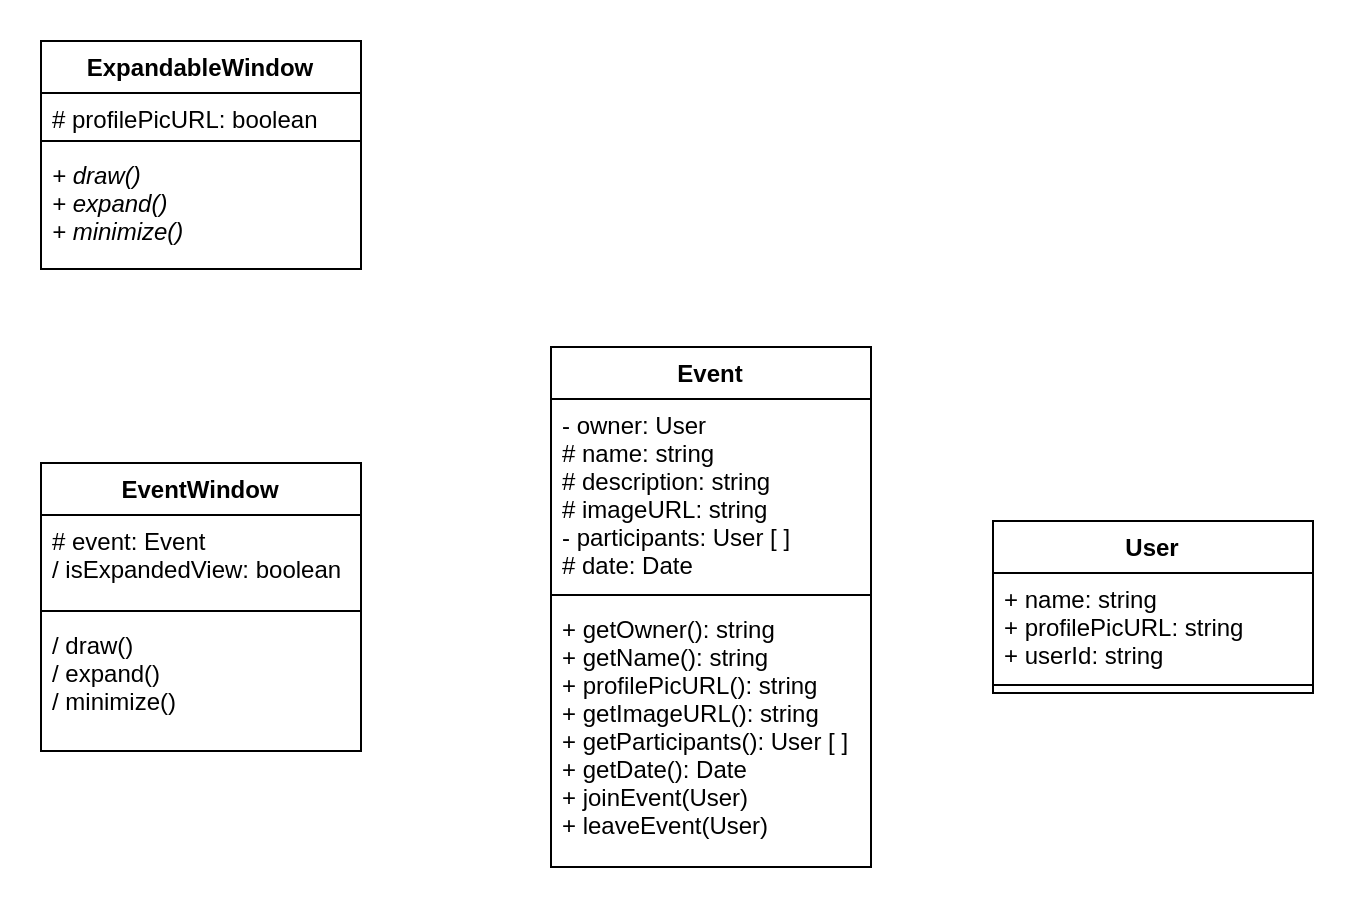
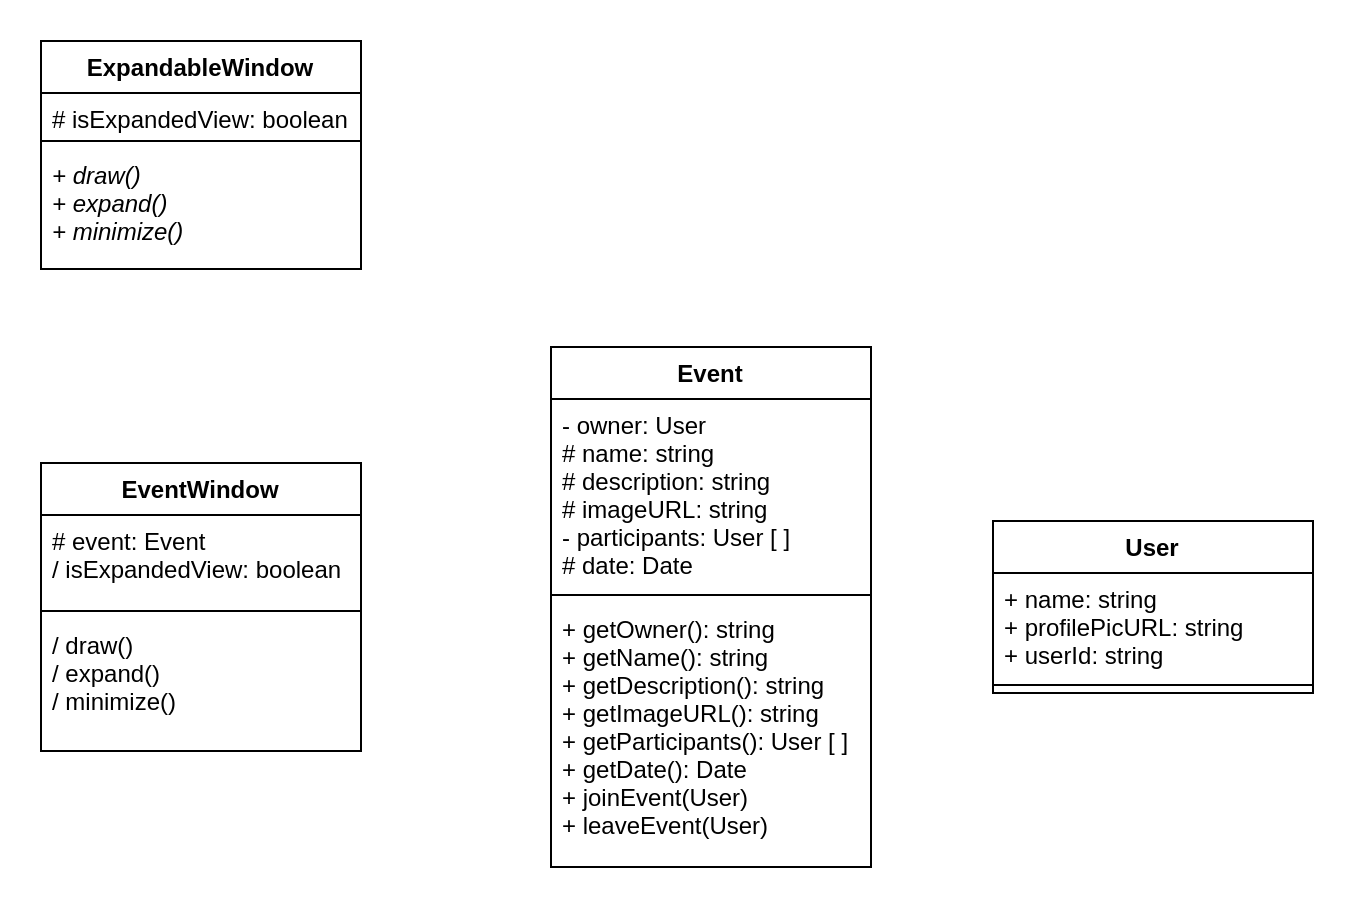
- <mxCell id="14" value="# profilePicURL: boolean" style="text;strokeColor=none;fillColor=none;align=left;verticalAlign=top;spacingLeft=4;spacingRight=4;overflow=hidden;rotatable=0;points=[[0,0.5],[1,0.5]];portConstraint=eastwest;" vertex="1" parent="13"><mxGeometry y="26" width="160" height="20" as="geometry" /></mxCell>
+ <mxCell id="14" value="# isExpandedView: boolean" style="text;strokeColor=none;fillColor=none;align=left;verticalAlign=top;spacingLeft=4;spacingRight=4;overflow=hidden;rotatable=0;points=[[0,0.5],[1,0.5]];portConstraint=eastwest;" vertex="1" parent="13"><mxGeometry y="26" width="160" height="20" as="geometry" /></mxCell>
- <mxCell id="9" value="+ getOwner(): string&#10;+ getName(): string&#10;+ profilePicURL(): string&#10;+ getImageURL(): string&#10;+ getParticipants(): User [ ]&#10;+ getDate(): Date&#10;+ joinEvent(User)&#10;+ leaveEvent(User)" style="text;strokeColor=none;fillColor=none;align=left;verticalAlign=top;spacingLeft=4;spacingRight=4;overflow=hidden;rotatable=0;points=[[0,0.5],[1,0.5]];portConstraint=eastwest;" parent="6" vertex="1"><mxGeometry y="128" width="160" height="132" as="geometry" /></mxCell>
+ <mxCell id="9" value="+ getOwner(): string&#10;+ getName(): string&#10;+ getDescription(): string&#10;+ getImageURL(): string&#10;+ getParticipants(): User [ ]&#10;+ getDate(): Date&#10;+ joinEvent(User)&#10;+ leaveEvent(User)" style="text;strokeColor=none;fillColor=none;align=left;verticalAlign=top;spacingLeft=4;spacingRight=4;overflow=hidden;rotatable=0;points=[[0,0.5],[1,0.5]];portConstraint=eastwest;" parent="6" vertex="1"><mxGeometry y="128" width="160" height="132" as="geometry" /></mxCell>
